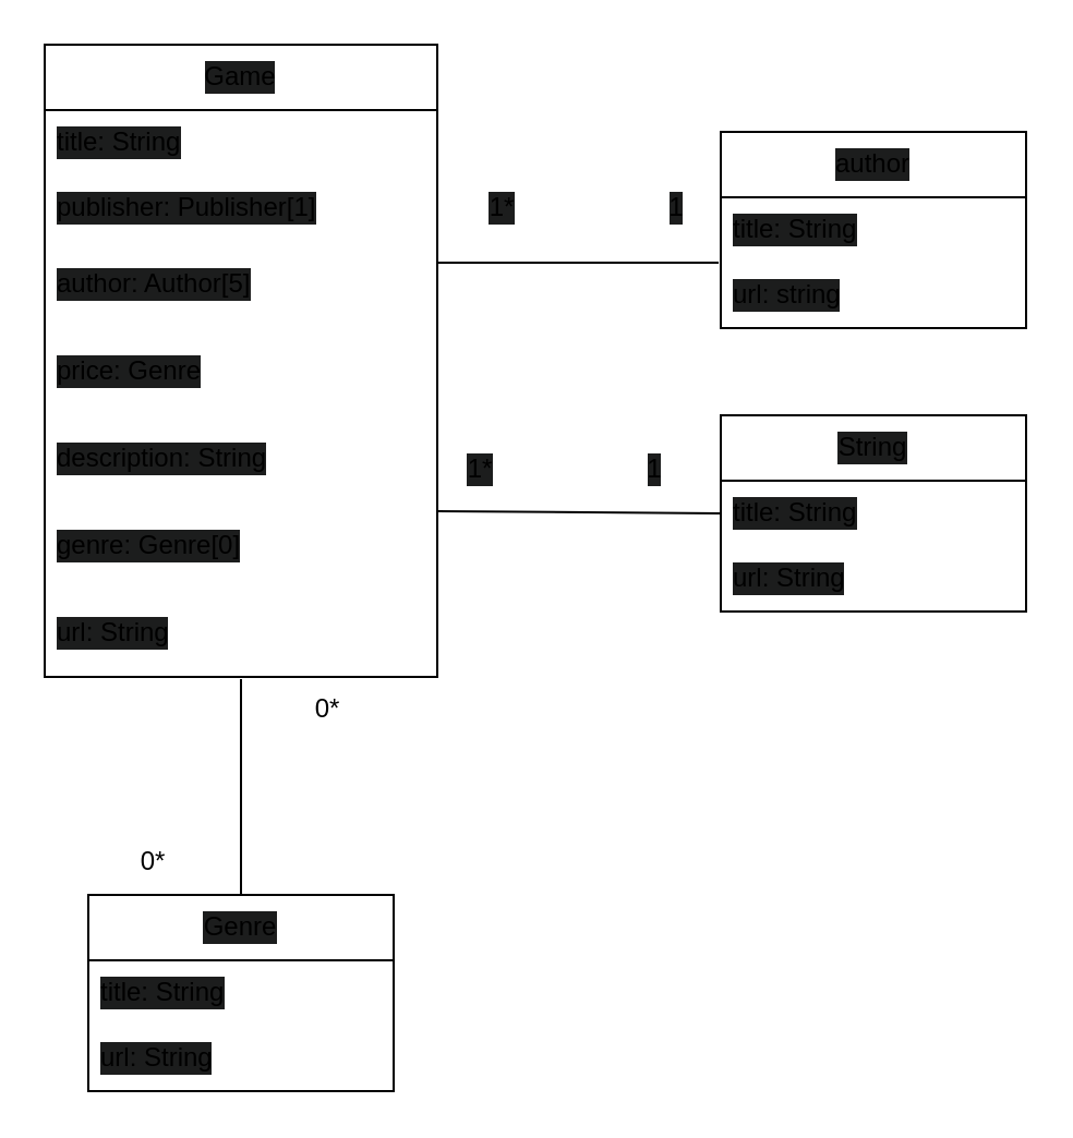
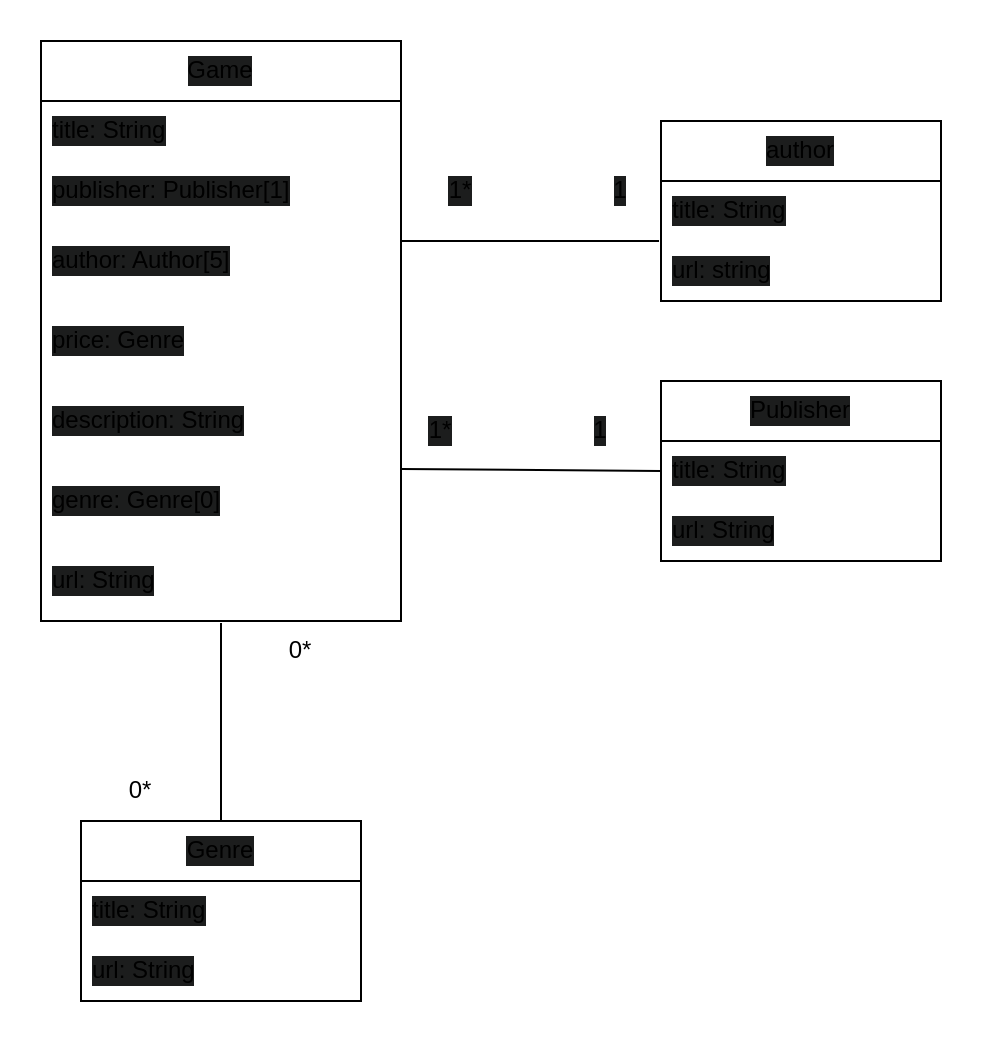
- <mxCell id="16" value="String" style="swimlane;fontStyle=0;childLayout=stackLayout;horizontal=1;startSize=30;horizontalStack=0;resizeParent=1;resizeParentMax=0;resizeLast=0;collapsible=1;marginBottom=0;whiteSpace=wrap;html=1;labelBackgroundColor=#1C1D1D;labelBorderColor=none;" parent="1" vertex="1"><mxGeometry x="330" y="190" width="140" height="90" as="geometry" /></mxCell>
+ <mxCell id="16" value="Publisher" style="swimlane;fontStyle=0;childLayout=stackLayout;horizontal=1;startSize=30;horizontalStack=0;resizeParent=1;resizeParentMax=0;resizeLast=0;collapsible=1;marginBottom=0;whiteSpace=wrap;html=1;labelBackgroundColor=#1C1D1D;labelBorderColor=none;" parent="1" vertex="1"><mxGeometry x="330" y="190" width="140" height="90" as="geometry" /></mxCell>
